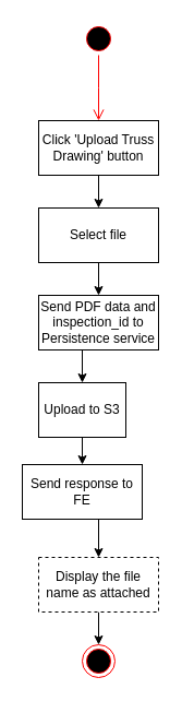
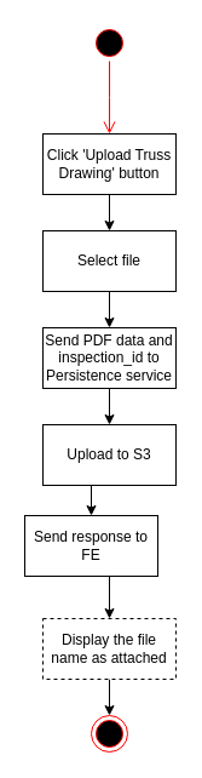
- <mxCell id="11" value="Upload to S3" style="html=1;whiteSpace=wrap;" vertex="1" parent="1"><mxGeometry x="35" y="350" width="80" height="50" as="geometry" /></mxCell>
+ <mxCell id="11" value="Upload to S3" style="html=1;whiteSpace=wrap;" vertex="1" parent="1"><mxGeometry x="35" y="350" width="110" height="50" as="geometry" /></mxCell>
